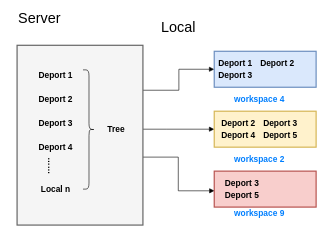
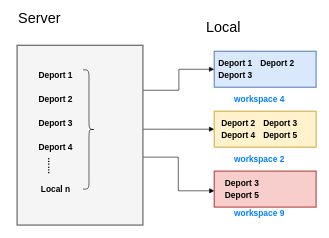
- <mxCell id="10" value="&lt;font style=&quot;font-size: 24px&quot;&gt;Local&lt;/font&gt;" style="text;html=1;resizable=0;autosize=1;align=center;verticalAlign=middle;points=[];fillColor=none;strokeColor=none;rounded=0;" vertex="1" parent="1"><mxGeometry x="262" y="35" width="70" height="20" as="geometry" /></mxCell>
+ <mxCell id="10" value="&lt;font style=&quot;font-size: 24px&quot;&gt;Local&lt;/font&gt;" style="text;html=1;resizable=0;autosize=1;align=center;verticalAlign=middle;points=[];fillColor=none;strokeColor=none;rounded=0;" vertex="1" parent="1"><mxGeometry x="337" y="35" width="70" height="20" as="geometry" /></mxCell>
- <mxCell id="35" value="&lt;font style=&quot;font-size: 14px&quot;&gt;Tree&lt;/font&gt;" style="text;html=1;resizable=0;autosize=1;align=center;verticalAlign=middle;points=[];fillColor=none;strokeColor=none;rounded=0;fontStyle=1" vertex="1" parent="1"><mxGeometry x="173" y="205.5" width="40" height="20" as="geometry" /></mxCell>
